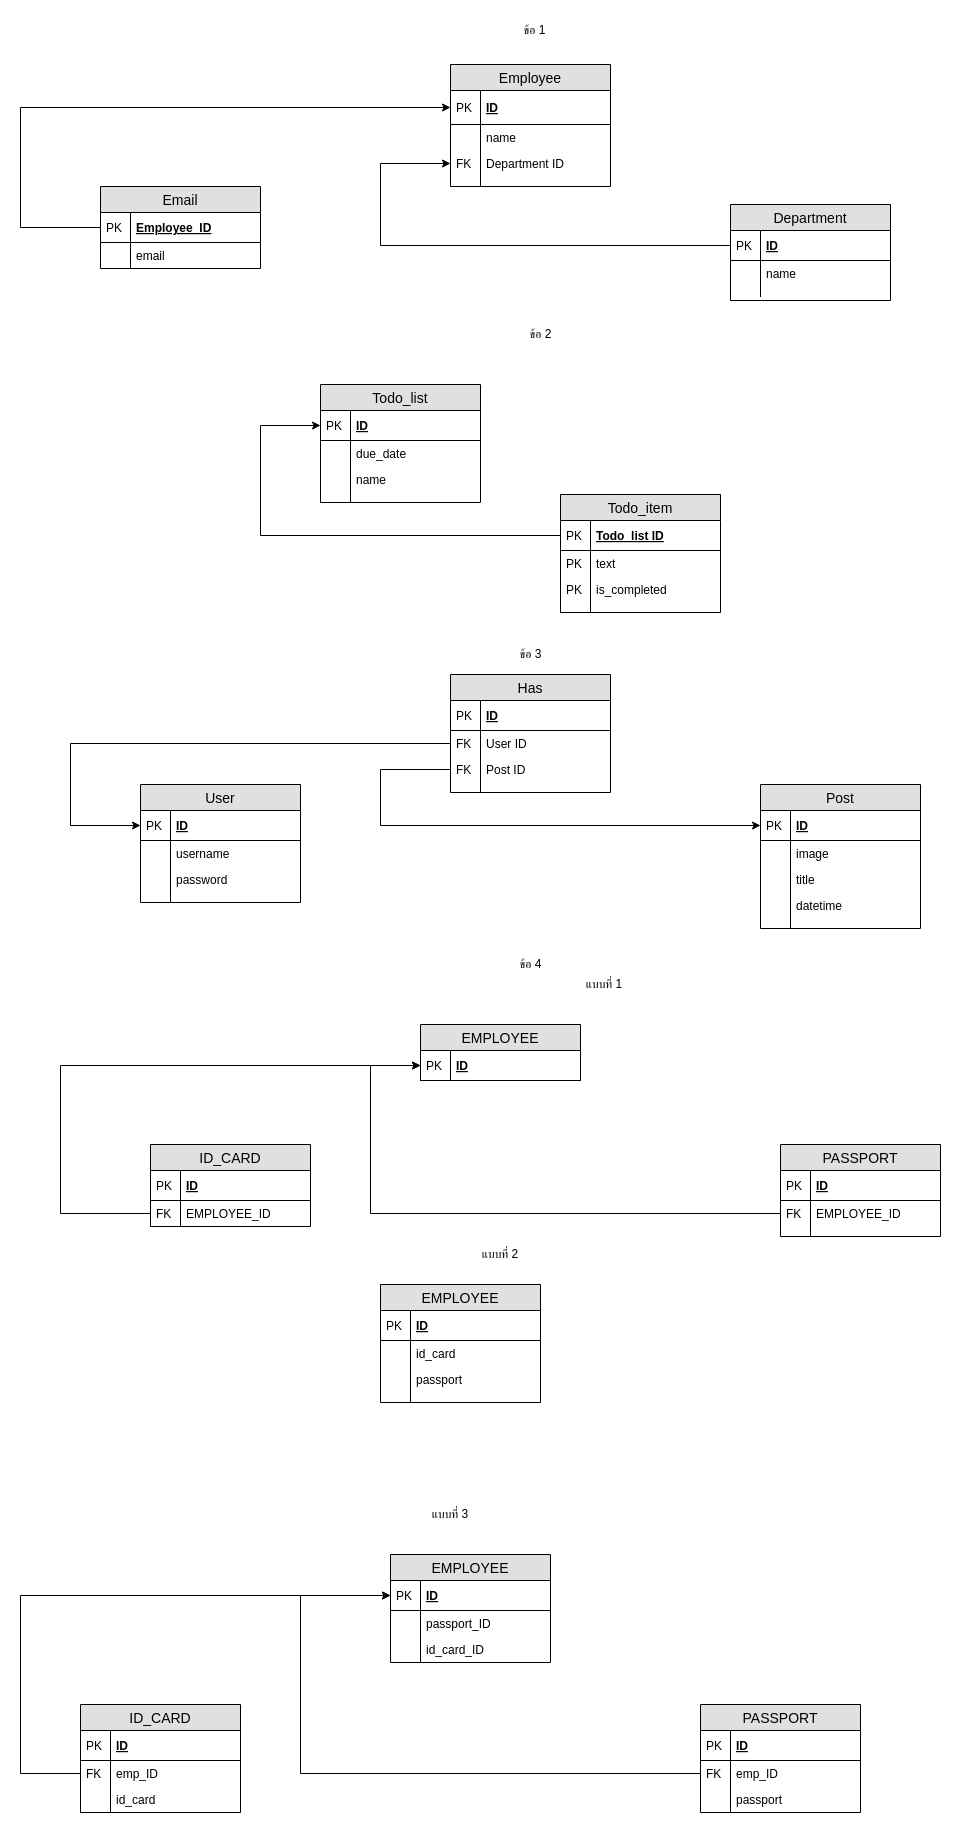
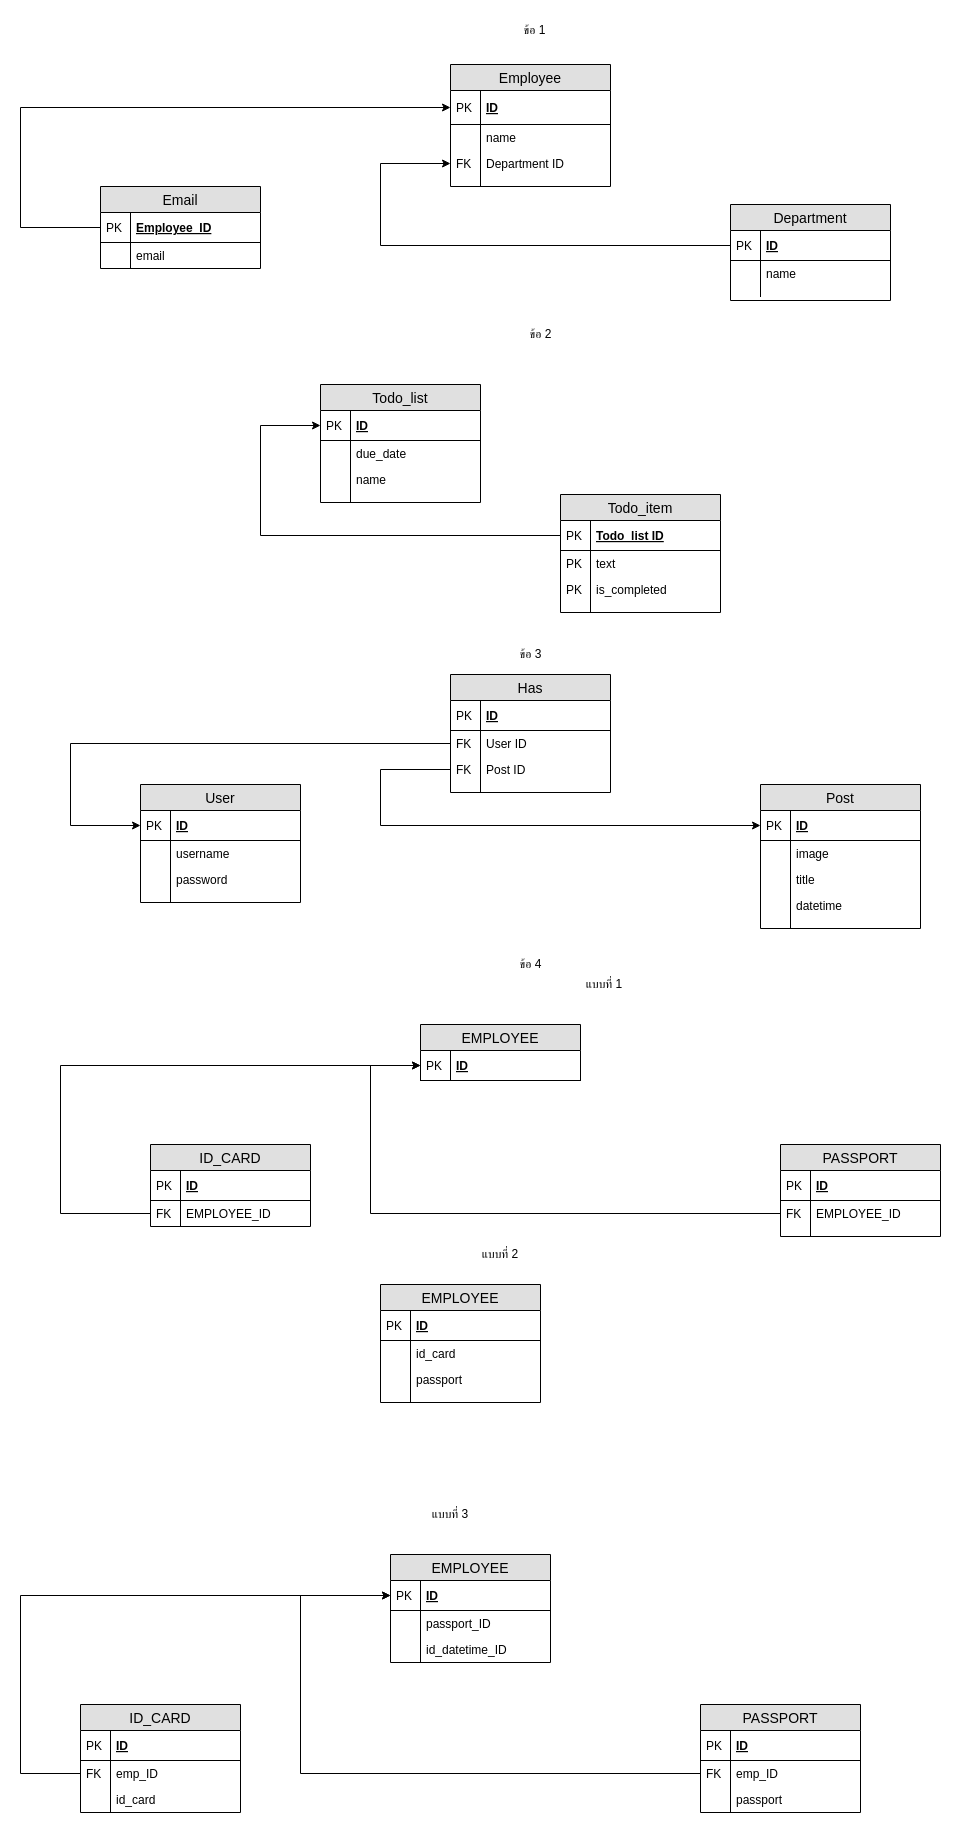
- <mxCell id="102" value="id_card_ID" style="shape=partialRectangle;top=0;left=0;right=0;bottom=0;align=left;verticalAlign=top;fillColor=none;spacingLeft=34;spacingRight=4;overflow=hidden;rotatable=0;points=[[0,0.5],[1,0.5]];portConstraint=eastwest;dropTarget=0;fontSize=12;" vertex="1" parent="97"><mxGeometry y="82" width="160" height="26" as="geometry" /></mxCell>
+ <mxCell id="102" value="id_datetime_ID" style="shape=partialRectangle;top=0;left=0;right=0;bottom=0;align=left;verticalAlign=top;fillColor=none;spacingLeft=34;spacingRight=4;overflow=hidden;rotatable=0;points=[[0,0.5],[1,0.5]];portConstraint=eastwest;dropTarget=0;fontSize=12;" vertex="1" parent="97"><mxGeometry y="82" width="160" height="26" as="geometry" /></mxCell>
